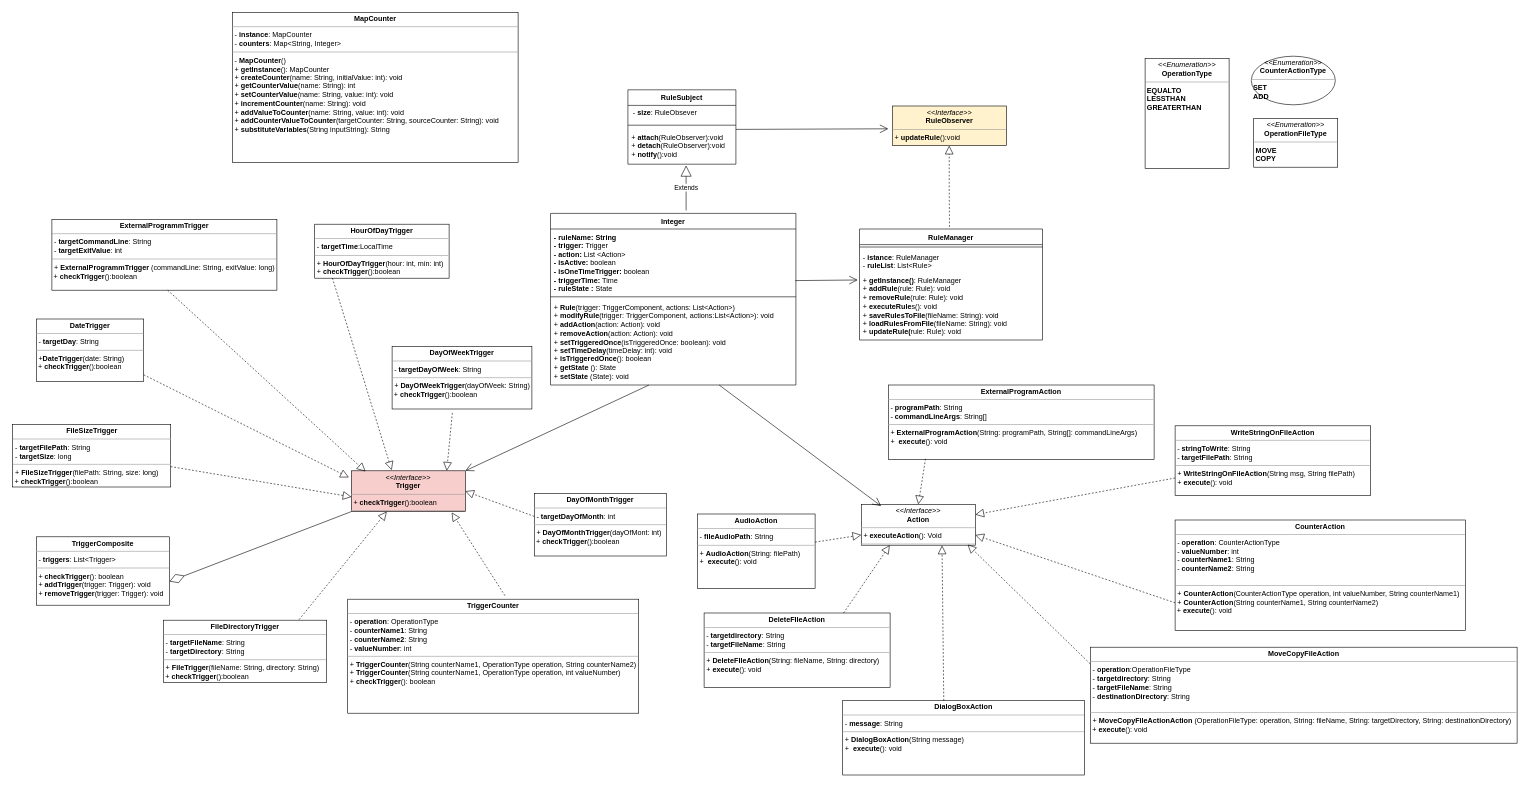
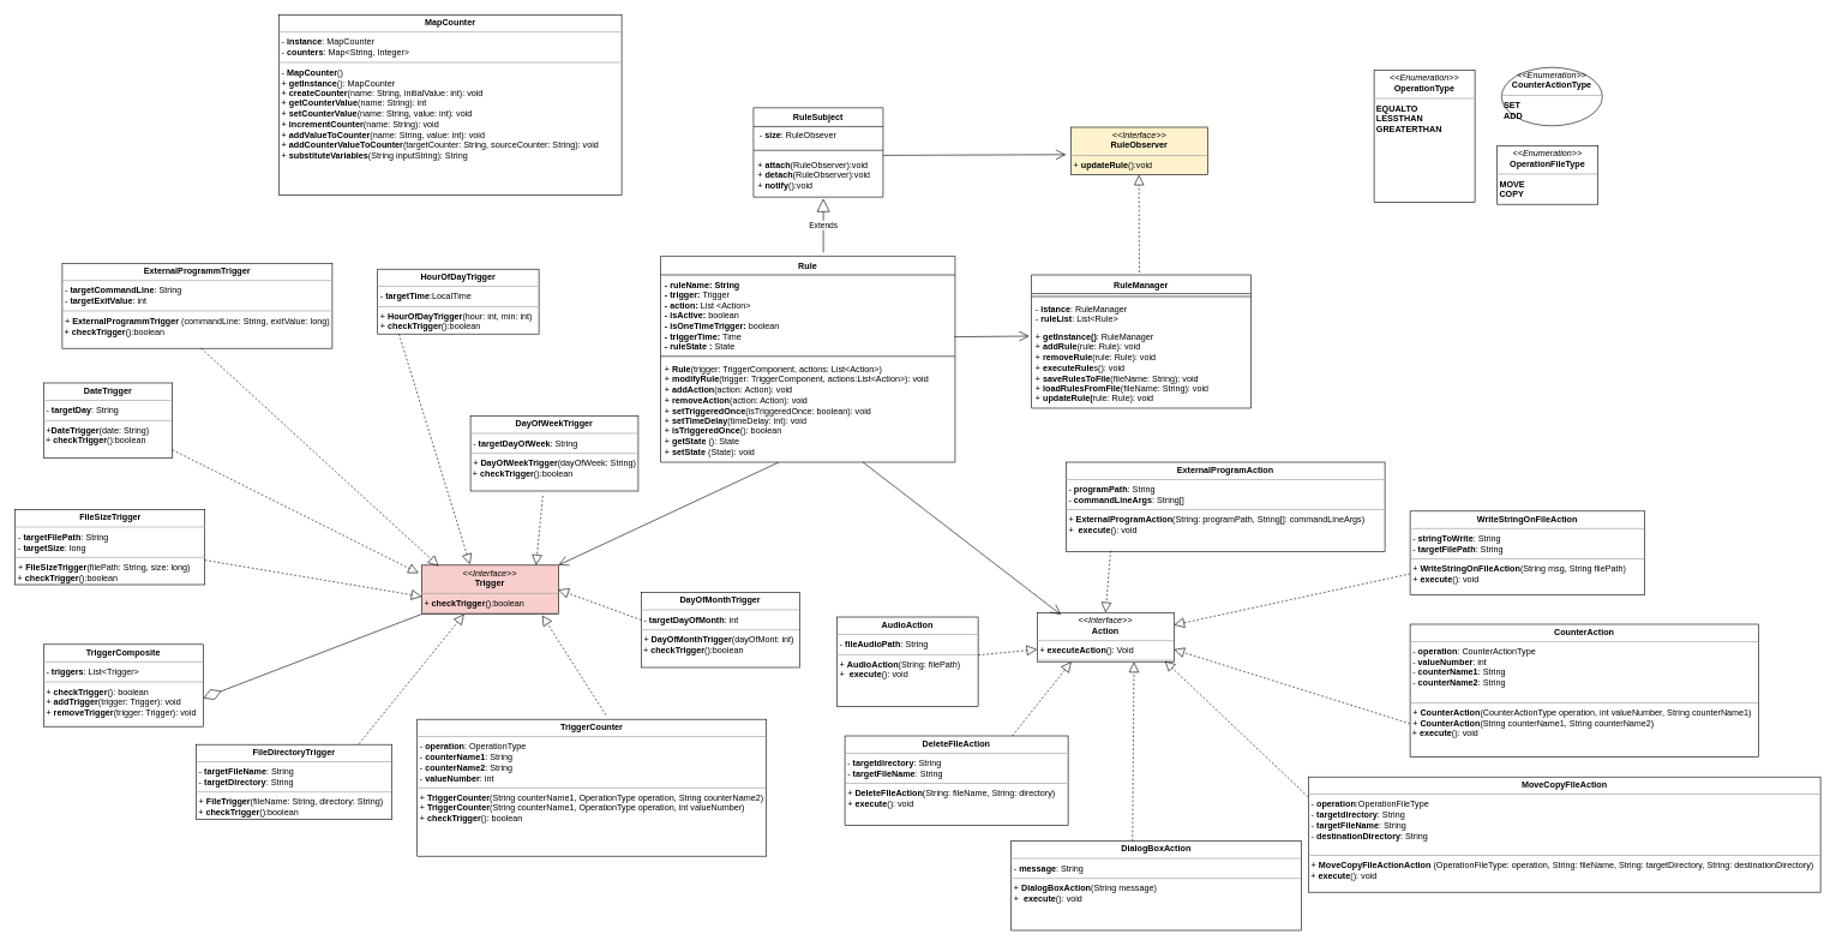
- <mxCell id="34" value="&lt;p style=&quot;margin:0px;margin-top:4px;text-align:center;&quot;&gt;&lt;i&gt;&amp;lt;&amp;lt;Enumeration&amp;gt;&amp;gt;&lt;/i&gt;&lt;br&gt;&lt;b&gt;OperationFileType&lt;/b&gt;&lt;/p&gt;&lt;hr size=&quot;1&quot;&gt;&lt;div style=&quot;height:2px;&quot;&gt;&lt;b&gt;&amp;nbsp;MOVE&lt;br&gt;&amp;nbsp;COPY&lt;br&gt;&lt;br&gt;&lt;/b&gt;&lt;/div&gt;" style="verticalAlign=top;align=left;overflow=fill;fontSize=12;fontFamily=Helvetica;html=1;whiteSpace=wrap;" parent="1" vertex="1"><mxGeometry x="2089" y="197" width="140" height="81" as="geometry" /></mxCell>
+ <mxCell id="34" value="&lt;p style=&quot;margin:0px;margin-top:4px;text-align:center;&quot;&gt;&lt;i&gt;&amp;lt;&amp;lt;Enumeration&amp;gt;&amp;gt;&lt;/i&gt;&lt;br&gt;&lt;b&gt;OperationFileType&lt;/b&gt;&lt;/p&gt;&lt;hr size=&quot;1&quot;&gt;&lt;div style=&quot;height:2px;&quot;&gt;&lt;b&gt;&amp;nbsp;MOVE&lt;br&gt;&amp;nbsp;COPY&lt;br&gt;&lt;br&gt;&lt;/b&gt;&lt;/div&gt;" style="verticalAlign=top;align=left;overflow=fill;fontSize=12;fontFamily=Helvetica;html=1;whiteSpace=wrap;" parent="1" vertex="1"><mxGeometry x="2079" y="202" width="140" height="81" as="geometry" /></mxCell>
- <mxCell id="6" value="Integer" style="swimlane;fontStyle=1;align=center;verticalAlign=top;childLayout=stackLayout;horizontal=1;startSize=26;horizontalStack=0;resizeParent=1;resizeParentMax=0;resizeLast=0;collapsible=1;marginBottom=0;whiteSpace=wrap;html=1;labelBackgroundColor=none;" parent="1" vertex="1"><mxGeometry x="917" y="355" width="409" height="286" as="geometry" /></mxCell>
+ <mxCell id="6" value="Rule" style="swimlane;fontStyle=1;align=center;verticalAlign=top;childLayout=stackLayout;horizontal=1;startSize=26;horizontalStack=0;resizeParent=1;resizeParentMax=0;resizeLast=0;collapsible=1;marginBottom=0;whiteSpace=wrap;html=1;labelBackgroundColor=none;" parent="1" vertex="1"><mxGeometry x="917" y="355" width="409" height="286" as="geometry" /></mxCell>
- <mxCell id="24" value="&lt;p style=&quot;margin:0px;margin-top:4px;text-align:center;&quot;&gt;&lt;i&gt;&amp;lt;&amp;lt;Interface&amp;gt;&amp;gt;&lt;/i&gt;&lt;br&gt;&lt;b&gt;Action&lt;/b&gt;&lt;/p&gt;&lt;hr size=&quot;1&quot;&gt;&lt;p style=&quot;margin:0px;margin-left:4px;&quot;&gt;+ &lt;b&gt;executeAction&lt;/b&gt;(): Void&lt;br&gt;&lt;/p&gt;&lt;hr size=&quot;1&quot;&gt;&lt;p style=&quot;margin:0px;margin-left:4px;&quot;&gt;&lt;br&gt;&lt;/p&gt;" style="verticalAlign=top;align=left;overflow=fill;fontSize=12;fontFamily=Helvetica;html=1;whiteSpace=wrap;" parent="1" vertex="1"><mxGeometry x="1435" y="840" width="190" height="68" as="geometry" /></mxCell>
+ <mxCell id="24" value="&lt;p style=&quot;margin:0px;margin-top:4px;text-align:center;&quot;&gt;&lt;i&gt;&amp;lt;&amp;lt;Interface&amp;gt;&amp;gt;&lt;/i&gt;&lt;br&gt;&lt;b&gt;Action&lt;/b&gt;&lt;/p&gt;&lt;hr size=&quot;1&quot;&gt;&lt;p style=&quot;margin:0px;margin-left:4px;&quot;&gt;+ &lt;b&gt;executeAction&lt;/b&gt;(): Void&lt;br&gt;&lt;/p&gt;&lt;hr size=&quot;1&quot;&gt;&lt;p style=&quot;margin:0px;margin-left:4px;&quot;&gt;&lt;br&gt;&lt;/p&gt;" style="verticalAlign=top;align=left;overflow=fill;fontSize=12;fontFamily=Helvetica;html=1;whiteSpace=wrap;" parent="1" vertex="1"><mxGeometry x="1440" y="850" width="190" height="68" as="geometry" /></mxCell>
